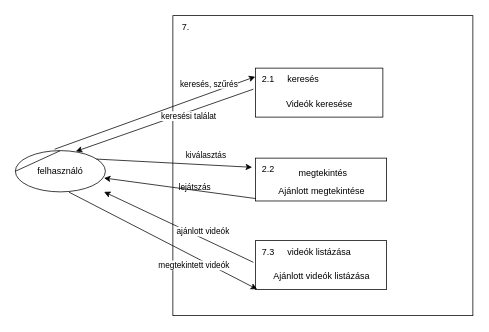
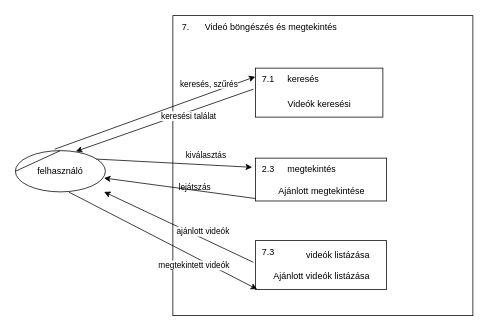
+ <mxCell id="4" value="Videó böngészés és megtekintés" style="text;html=1;strokeColor=none;fillColor=none;align=left;verticalAlign=middle;whiteSpace=wrap;rounded=0;movable=0;resizable=0;connectable=0;allowArrows=0;rotatable=0;cloneable=0;deletable=0;spacingLeft=6;autosize=1;resizeWidth=0;" parent="2" vertex="1"><mxGeometry x="35" width="200" height="30" as="geometry" /></mxCell>
- <mxCell id="9" value="2.1" style="text;html=1;strokeColor=none;fillColor=none;align=center;verticalAlign=middle;whiteSpace=wrap;rounded=0;movable=0;resizable=0;rotatable=0;cloneable=0;deletable=0;connectable=0;allowArrows=0;pointerEvents=1;" parent="8" vertex="1"><mxGeometry width="35" height="30" as="geometry" /></mxCell>
+ <mxCell id="9" value="7.1" style="text;html=1;strokeColor=none;fillColor=none;align=center;verticalAlign=middle;whiteSpace=wrap;rounded=0;movable=0;resizable=0;rotatable=0;cloneable=0;deletable=0;connectable=0;allowArrows=0;pointerEvents=1;" parent="8" vertex="1"><mxGeometry width="35" height="30" as="geometry" /></mxCell>
- <mxCell id="8" value="Videók keresése" style="html=1;dashed=0;whitespace=wrap;shape=mxgraph.dfd.process;align=center;container=1;collapsible=0;spacingTop=30;" parent="2" vertex="1"><mxGeometry x="110" y="70" width="170" height="65.31" as="geometry" /></mxCell>
+ <mxCell id="8" value="Videók keresési" style="html=1;dashed=0;whitespace=wrap;shape=mxgraph.dfd.process;align=center;container=1;collapsible=0;spacingTop=30;" parent="2" vertex="1"><mxGeometry x="110" y="70" width="170" height="65.31" as="geometry" /></mxCell>
- <mxCell id="6" value="2.2" style="text;html=1;strokeColor=none;fillColor=none;align=center;verticalAlign=middle;whiteSpace=wrap;rounded=0;movable=0;resizable=0;rotatable=0;cloneable=0;deletable=0;connectable=0;allowArrows=0;pointerEvents=1;" parent="5" vertex="1"><mxGeometry width="35" height="30" as="geometry" /></mxCell>
+ <mxCell id="6" value="2.3" style="text;html=1;strokeColor=none;fillColor=none;align=center;verticalAlign=middle;whiteSpace=wrap;rounded=0;movable=0;resizable=0;rotatable=0;cloneable=0;deletable=0;connectable=0;allowArrows=0;pointerEvents=1;" parent="5" vertex="1"><mxGeometry width="35" height="30" as="geometry" /></mxCell>
- <mxCell id="7" value="megtekintés" style="text;html=1;strokeColor=none;fillColor=none;align=left;verticalAlign=middle;whiteSpace=wrap;rounded=0;movable=0;resizable=0;connectable=0;allowArrows=0;rotatable=0;cloneable=0;deletable=0;spacingLeft=6;autosize=1;resizeWidth=0;" parent="5" vertex="1"><mxGeometry x="50" y="5" width="90" height="30" as="geometry" /></mxCell>
+ <mxCell id="7" value="megtekintés" style="text;html=1;strokeColor=none;fillColor=none;align=left;verticalAlign=middle;whiteSpace=wrap;rounded=0;movable=0;resizable=0;connectable=0;allowArrows=0;rotatable=0;cloneable=0;deletable=0;spacingLeft=6;autosize=1;resizeWidth=0;" parent="5" vertex="1"><mxGeometry x="35" width="90" height="30" as="geometry" /></mxCell>
- <mxCell id="13" value="videók listázása" style="text;html=1;strokeColor=none;fillColor=none;align=left;verticalAlign=middle;whiteSpace=wrap;rounded=0;movable=0;resizable=0;connectable=0;allowArrows=0;rotatable=0;cloneable=0;deletable=0;spacingLeft=6;autosize=1;resizeWidth=0;" parent="11" vertex="1"><mxGeometry x="35" width="110" height="30" as="geometry" /></mxCell>
+ <mxCell id="13" value="videók listázása" style="text;html=1;strokeColor=none;fillColor=none;align=left;verticalAlign=middle;whiteSpace=wrap;rounded=0;movable=0;resizable=0;connectable=0;allowArrows=0;rotatable=0;cloneable=0;deletable=0;spacingLeft=6;autosize=1;resizeWidth=0;" parent="11" vertex="1"><mxGeometry x="60" y="5" width="110" height="30" as="geometry" /></mxCell>
